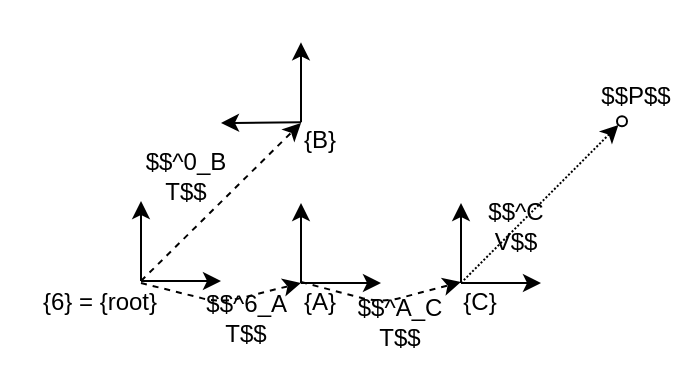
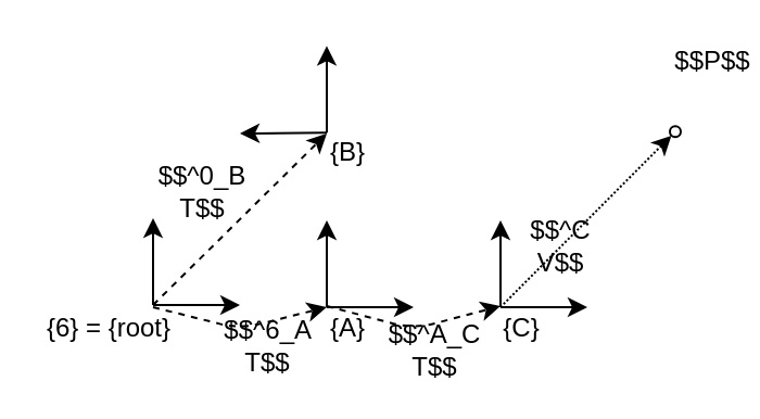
- <mxCell id="2" value="$$P$$" style="text;html=1;strokeColor=none;fillColor=none;align=center;verticalAlign=middle;whiteSpace=wrap;rounded=0;" parent="1" vertex="1"><mxGeometry x="308" y="37.67" width="20" height="20" as="geometry" /></mxCell>
+ <mxCell id="2" value="$$P$$" style="text;html=1;strokeColor=none;fillColor=none;align=center;verticalAlign=middle;whiteSpace=wrap;rounded=0;" parent="1" vertex="1"><mxGeometry x="318" y="17.67" width="20" height="20" as="geometry" /></mxCell>
